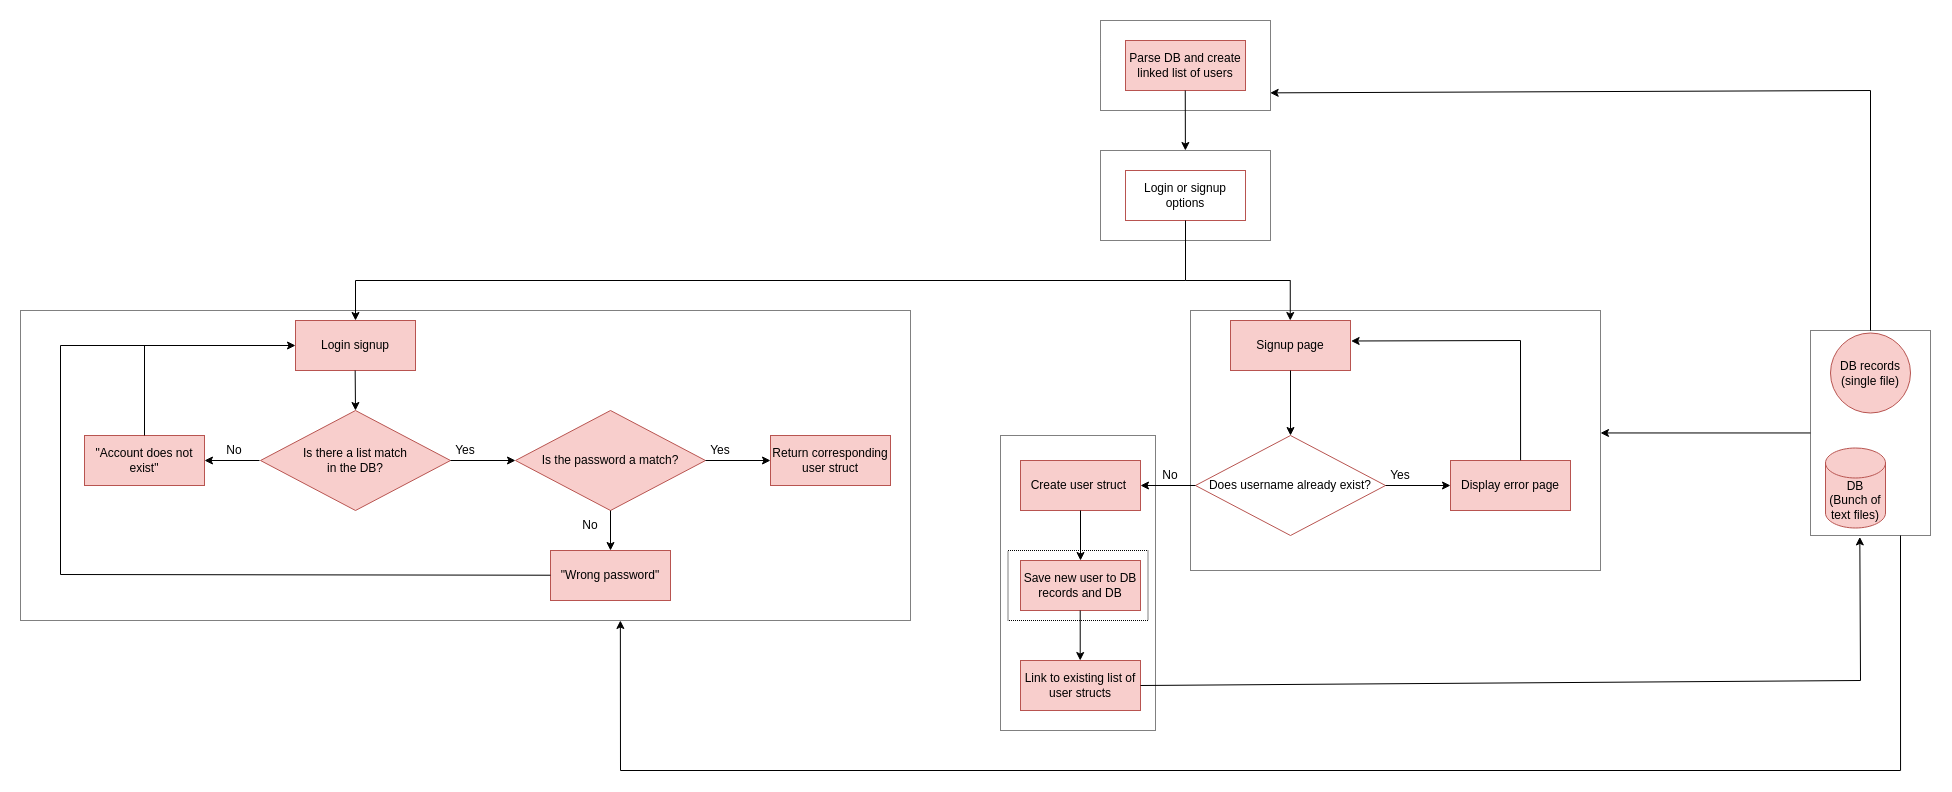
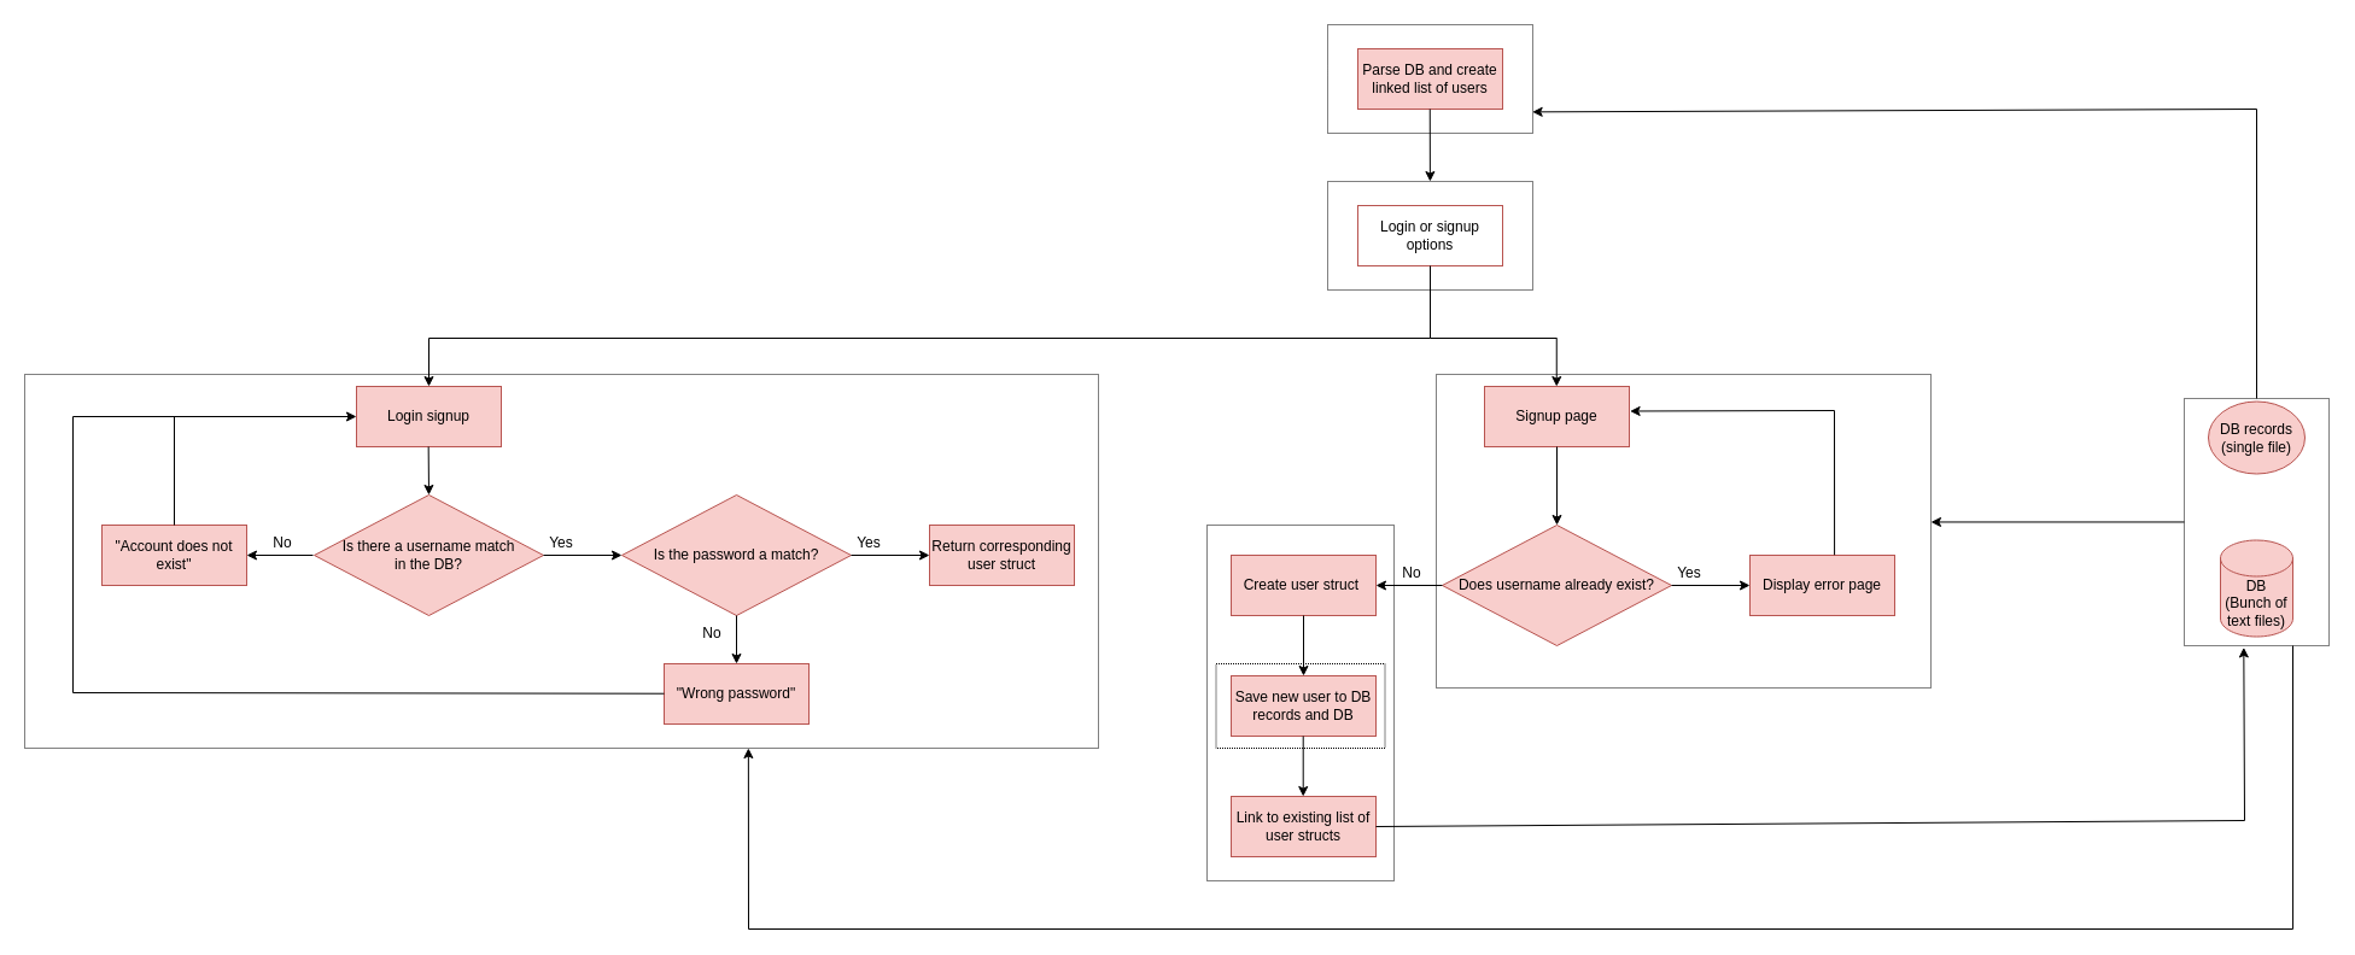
- <mxCell id="11" value="DB records&lt;div&gt;(single file)&lt;/div&gt;" style="ellipse;whiteSpace=wrap;html=1;aspect=fixed;fillColor=#f8cecc;strokeColor=#b85450;" parent="1" vertex="1"><mxGeometry x="1830" y="332.5" width="80" height="80" as="geometry" /></mxCell>
+ <mxCell id="11" value="DB records&lt;div&gt;(single file)&lt;/div&gt;" style="ellipse;whiteSpace=wrap;html=1;aspect=fixed;fillColor=#f8cecc;strokeColor=#b85450;" parent="1" vertex="1"><mxGeometry x="1830" y="332.5" width="80" height="60" as="geometry" /></mxCell>
- <mxCell id="40" value="Is there a list match&lt;div&gt;in the DB?&lt;/div&gt;" style="rhombus;whiteSpace=wrap;html=1;fillColor=#f8cecc;strokeColor=#b85450;" parent="1" vertex="1"><mxGeometry x="260" y="410" width="190" height="100" as="geometry" /></mxCell>
+ <mxCell id="40" value="Is there a username match&lt;div&gt;in the DB?&lt;/div&gt;" style="rhombus;whiteSpace=wrap;html=1;fillColor=#f8cecc;strokeColor=#b85450;" parent="1" vertex="1"><mxGeometry x="260" y="410" width="190" height="100" as="geometry" /></mxCell>
- <mxCell id="13" value="Does username already exist?" style="rhombus;whiteSpace=wrap;html=1;fillColor=#ffffff;strokeColor=#b85450;" parent="1" vertex="1"><mxGeometry x="1195" y="435" width="190" height="100" as="geometry" /></mxCell>
+ <mxCell id="13" value="Does username already exist?" style="rhombus;whiteSpace=wrap;html=1;fillColor=#f8cecc;strokeColor=#b85450;" parent="1" vertex="1"><mxGeometry x="1195" y="435" width="190" height="100" as="geometry" /></mxCell>
- <mxCell id="10" value="DB&lt;br&gt;(Bunch of text files)" style="shape=cylinder3;whiteSpace=wrap;html=1;boundedLbl=1;backgroundOutline=1;size=15;fillColor=#f8cecc;strokeColor=#b85450;" parent="1" vertex="1"><mxGeometry x="1825" y="447.5" width="60" height="80" as="geometry" /></mxCell>
+ <mxCell id="10" value="DB&lt;br&gt;(Bunch of text files)" style="shape=cylinder3;whiteSpace=wrap;html=1;boundedLbl=1;backgroundOutline=1;size=15;fillColor=#f8cecc;strokeColor=#b85450;" parent="1" vertex="1"><mxGeometry x="1840" y="447.5" width="60" height="80" as="geometry" /></mxCell>
